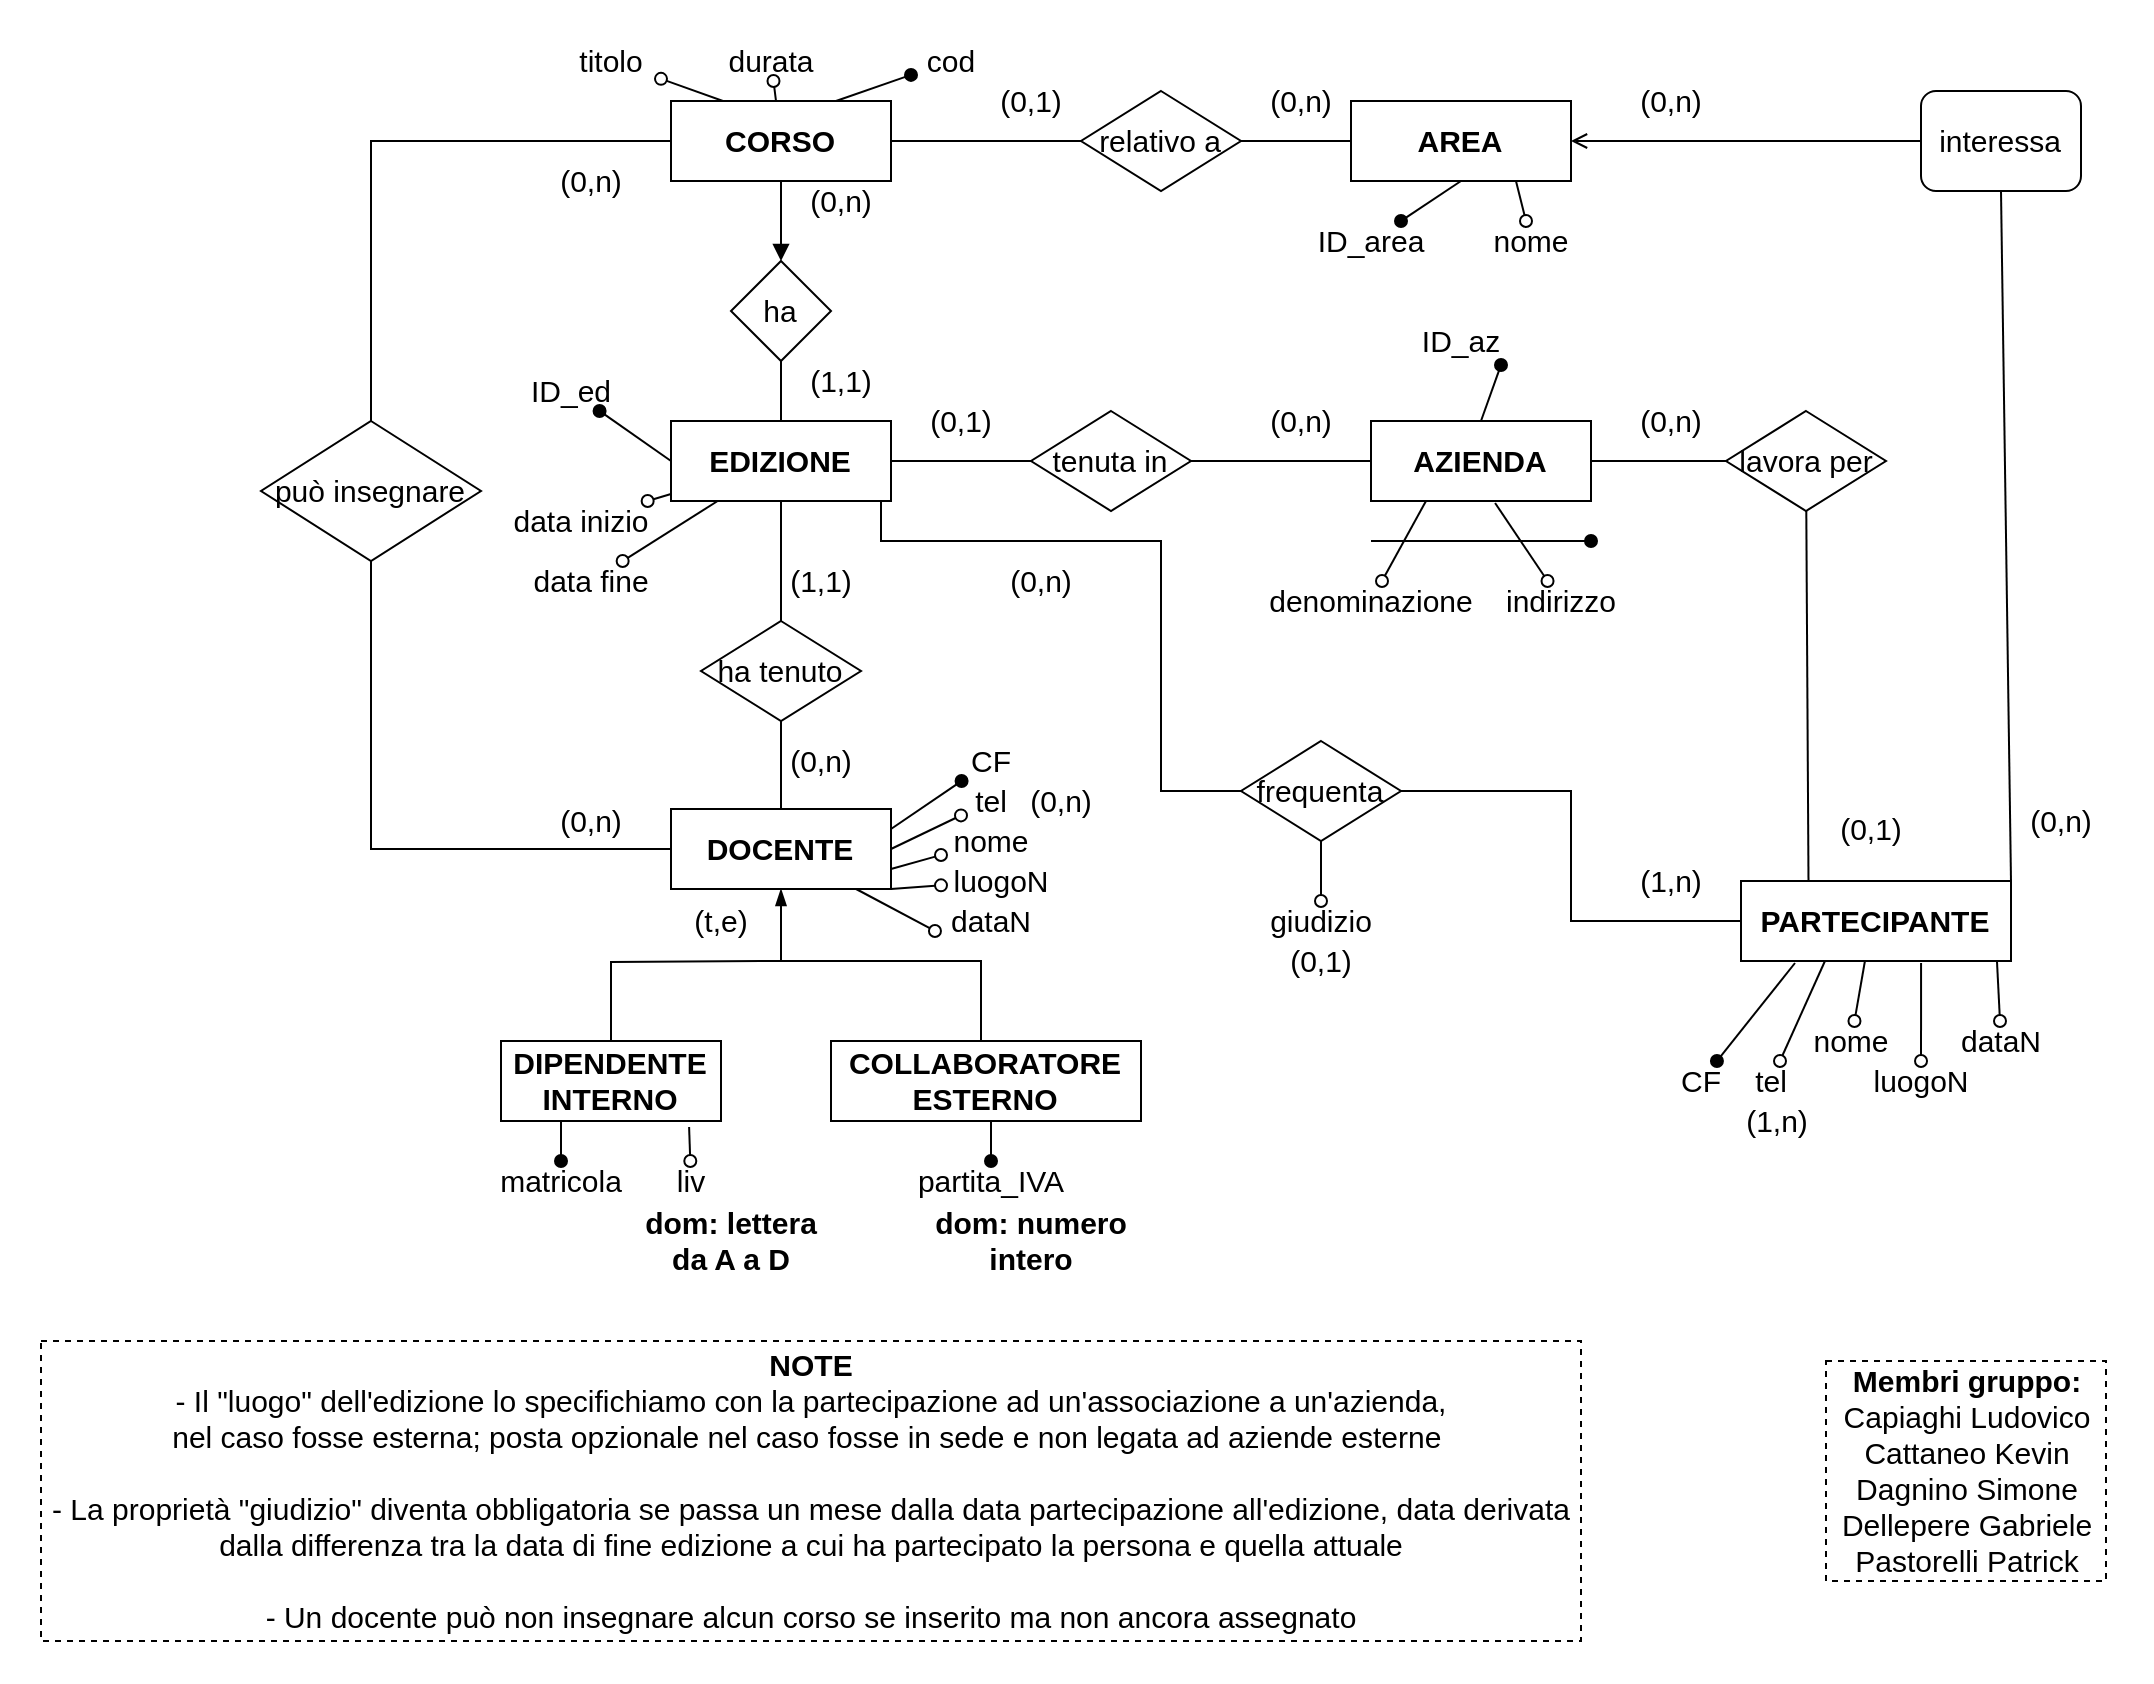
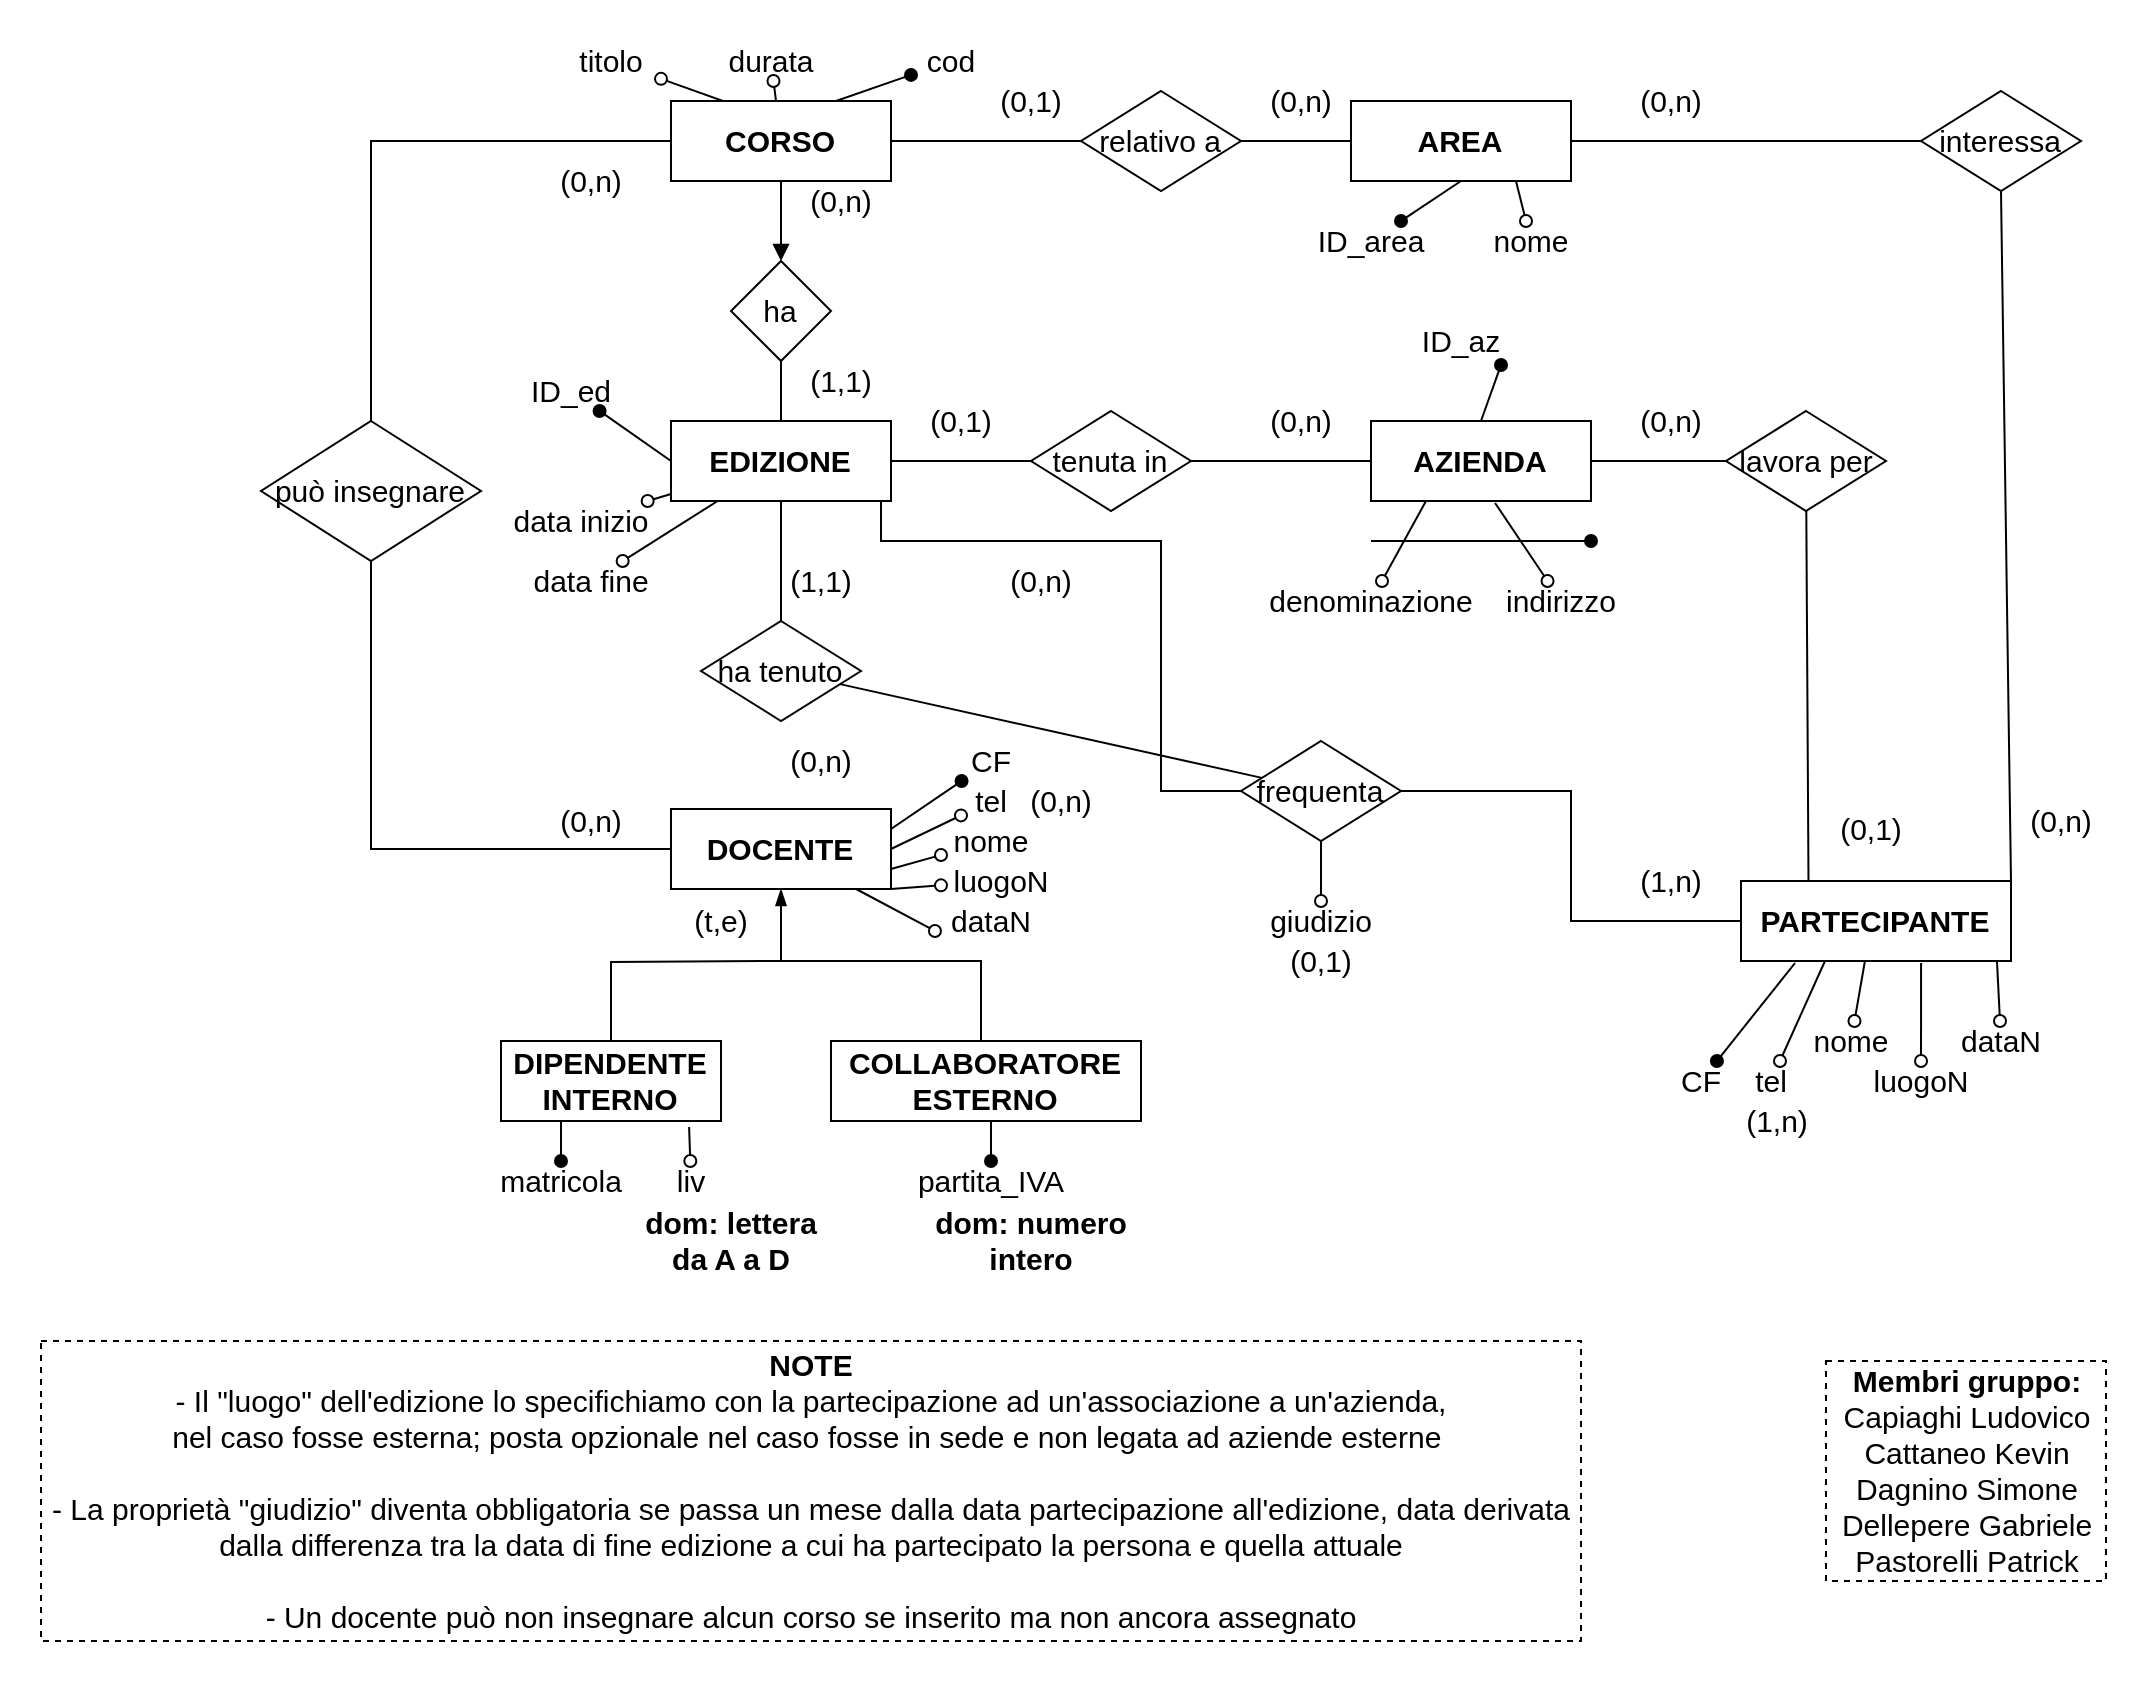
- <mxCell id="90" value="" style="endArrow=open;html=1;rounded=0;fontSize=15;exitX=0;exitY=0.5;exitDx=0;exitDy=0;entryX=1;entryY=0.5;entryDx=0;entryDy=0;" parent="1" source="86" target="68" edge="1"><mxGeometry relative="1" as="geometry"><mxPoint x="1015" y="450" as="sourcePoint" /><mxPoint x="1010" y="105" as="targetPoint" /></mxGeometry></mxCell>
+ <mxCell id="90" value="" style="endArrow=none;html=1;rounded=0;fontSize=15;exitX=0;exitY=0.5;exitDx=0;exitDy=0;entryX=1;entryY=0.5;entryDx=0;entryDy=0;" parent="1" source="86" target="68" edge="1"><mxGeometry relative="1" as="geometry"><mxPoint x="1015" y="450" as="sourcePoint" /><mxPoint x="1010" y="105" as="targetPoint" /></mxGeometry></mxCell>
- <mxCell id="86" value="interessa" style="whiteSpace=wrap;html=1;fontSize=15;rounded=1;" parent="1" vertex="1"><mxGeometry x="960" y="45" width="80" height="50" as="geometry" /></mxCell>
+ <mxCell id="86" value="interessa" style="rhombus;whiteSpace=wrap;html=1;fontSize=15;" parent="1" vertex="1"><mxGeometry x="960" y="45" width="80" height="50" as="geometry" /></mxCell>
- <mxCell id="37" value="" style="endArrow=none;html=1;rounded=0;fontSize=15;entryX=0.5;entryY=0;entryDx=0;entryDy=0;" parent="1" source="35" target="34" edge="1"><mxGeometry relative="1" as="geometry"><mxPoint x="535" y="385" as="sourcePoint" /><mxPoint x="455" y="385" as="targetPoint" /></mxGeometry></mxCell>
+ <mxCell id="37" value="" style="endArrow=none;html=1;rounded=0;fontSize=15;" parent="1" source="35" target="87" edge="1"><mxGeometry relative="1" as="geometry"><mxPoint x="535" y="385" as="sourcePoint" /><mxPoint x="455" y="385" as="targetPoint" /></mxGeometry></mxCell>
